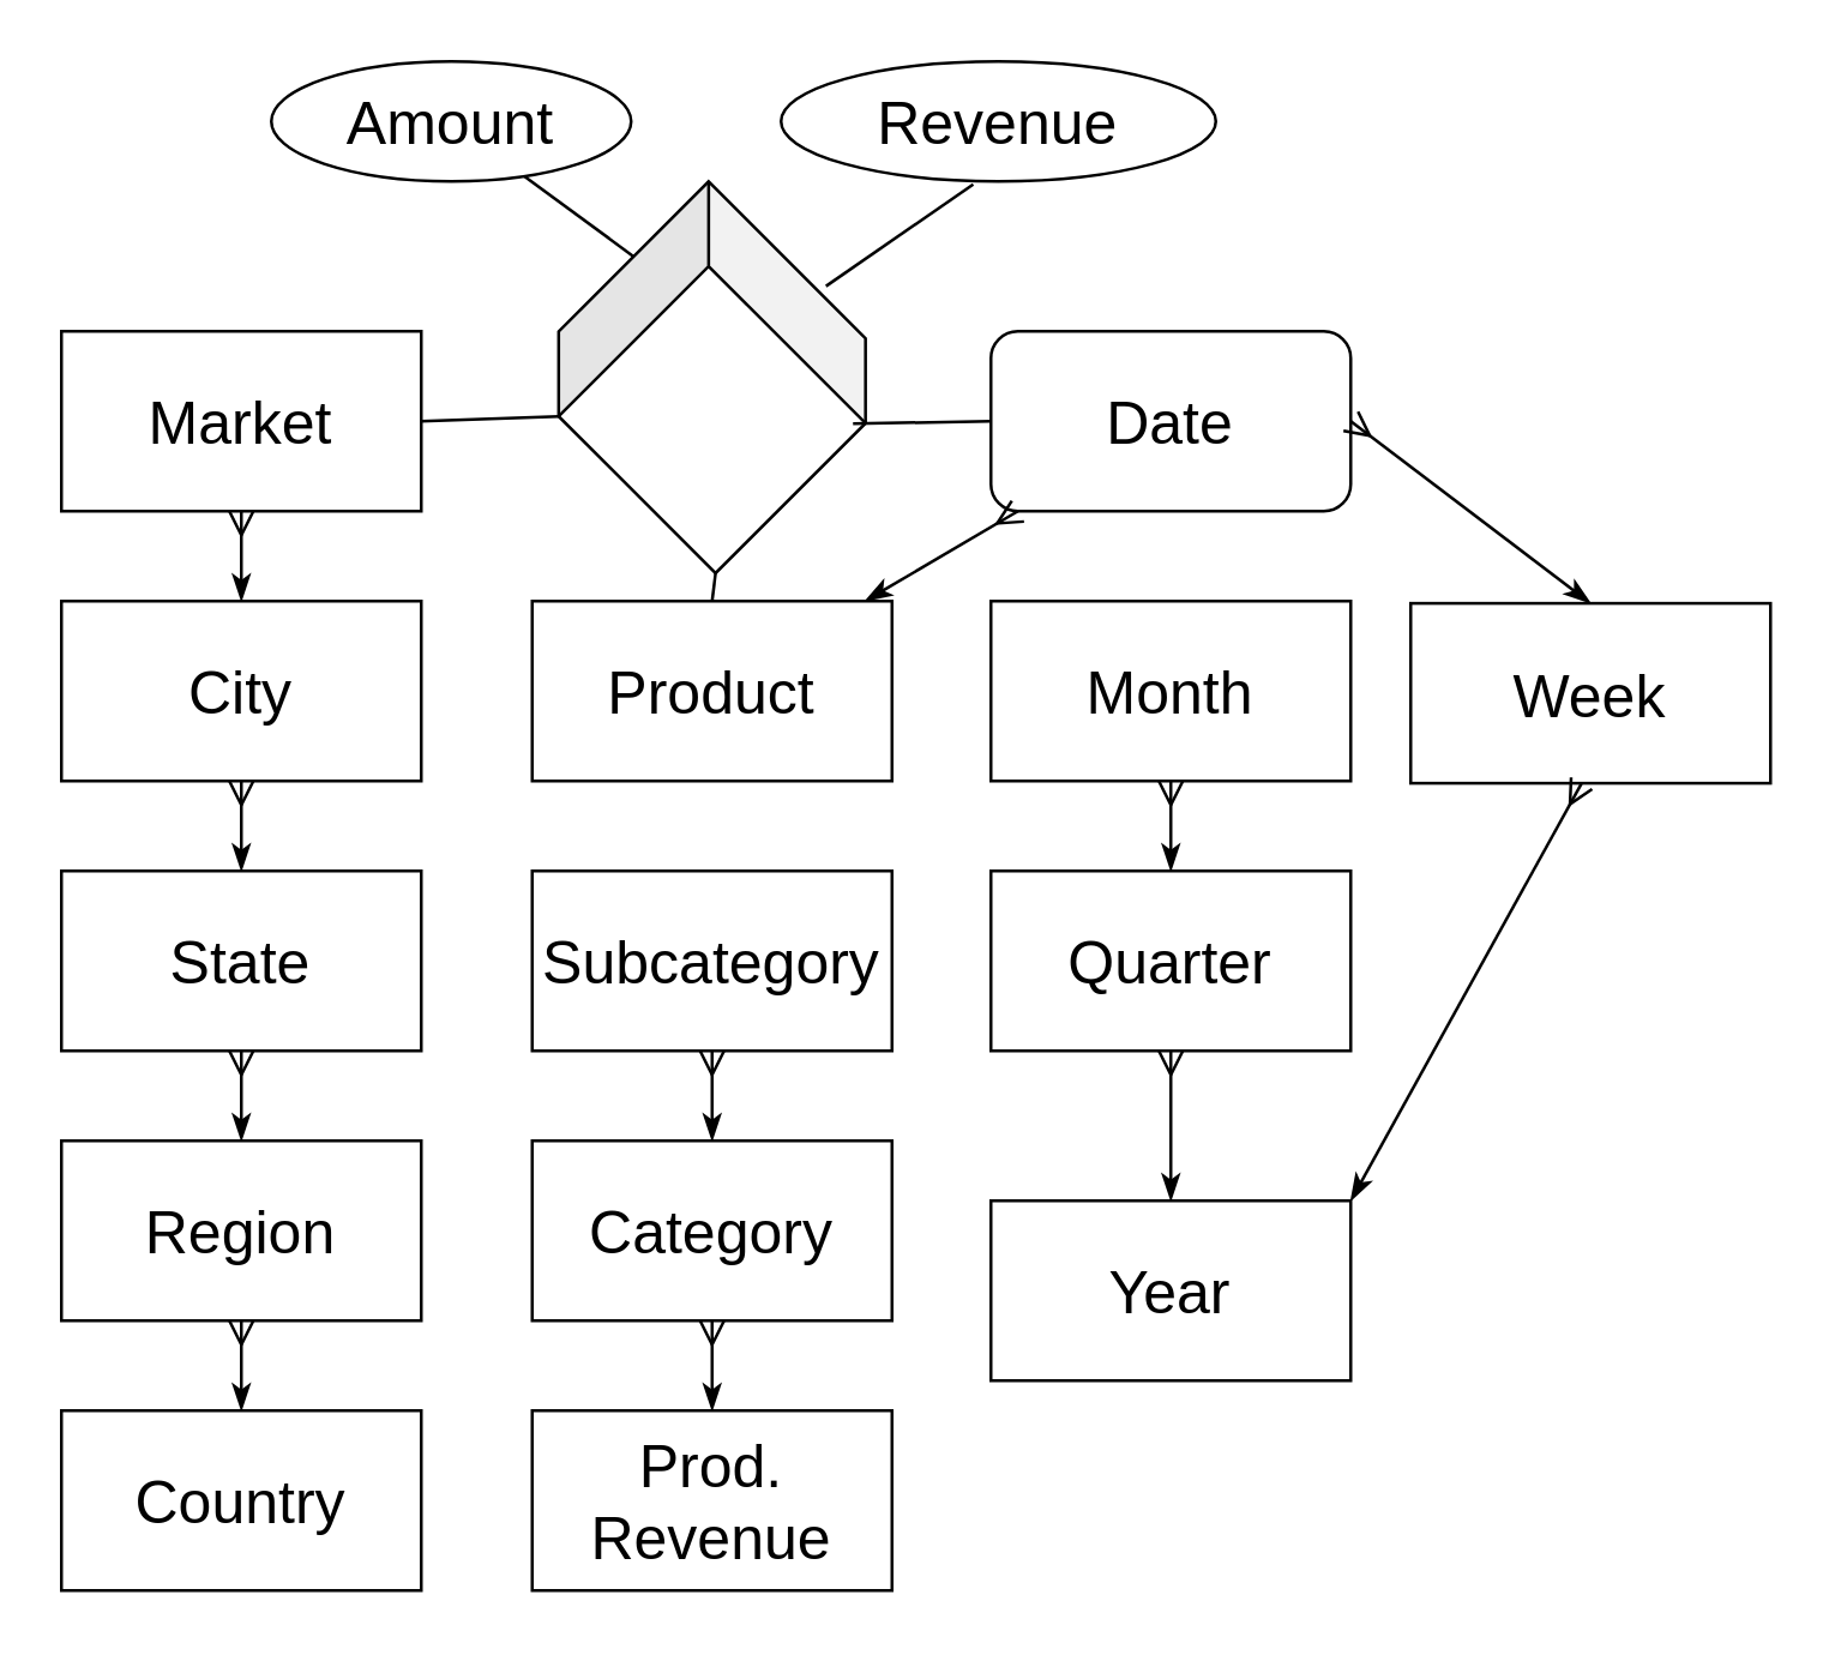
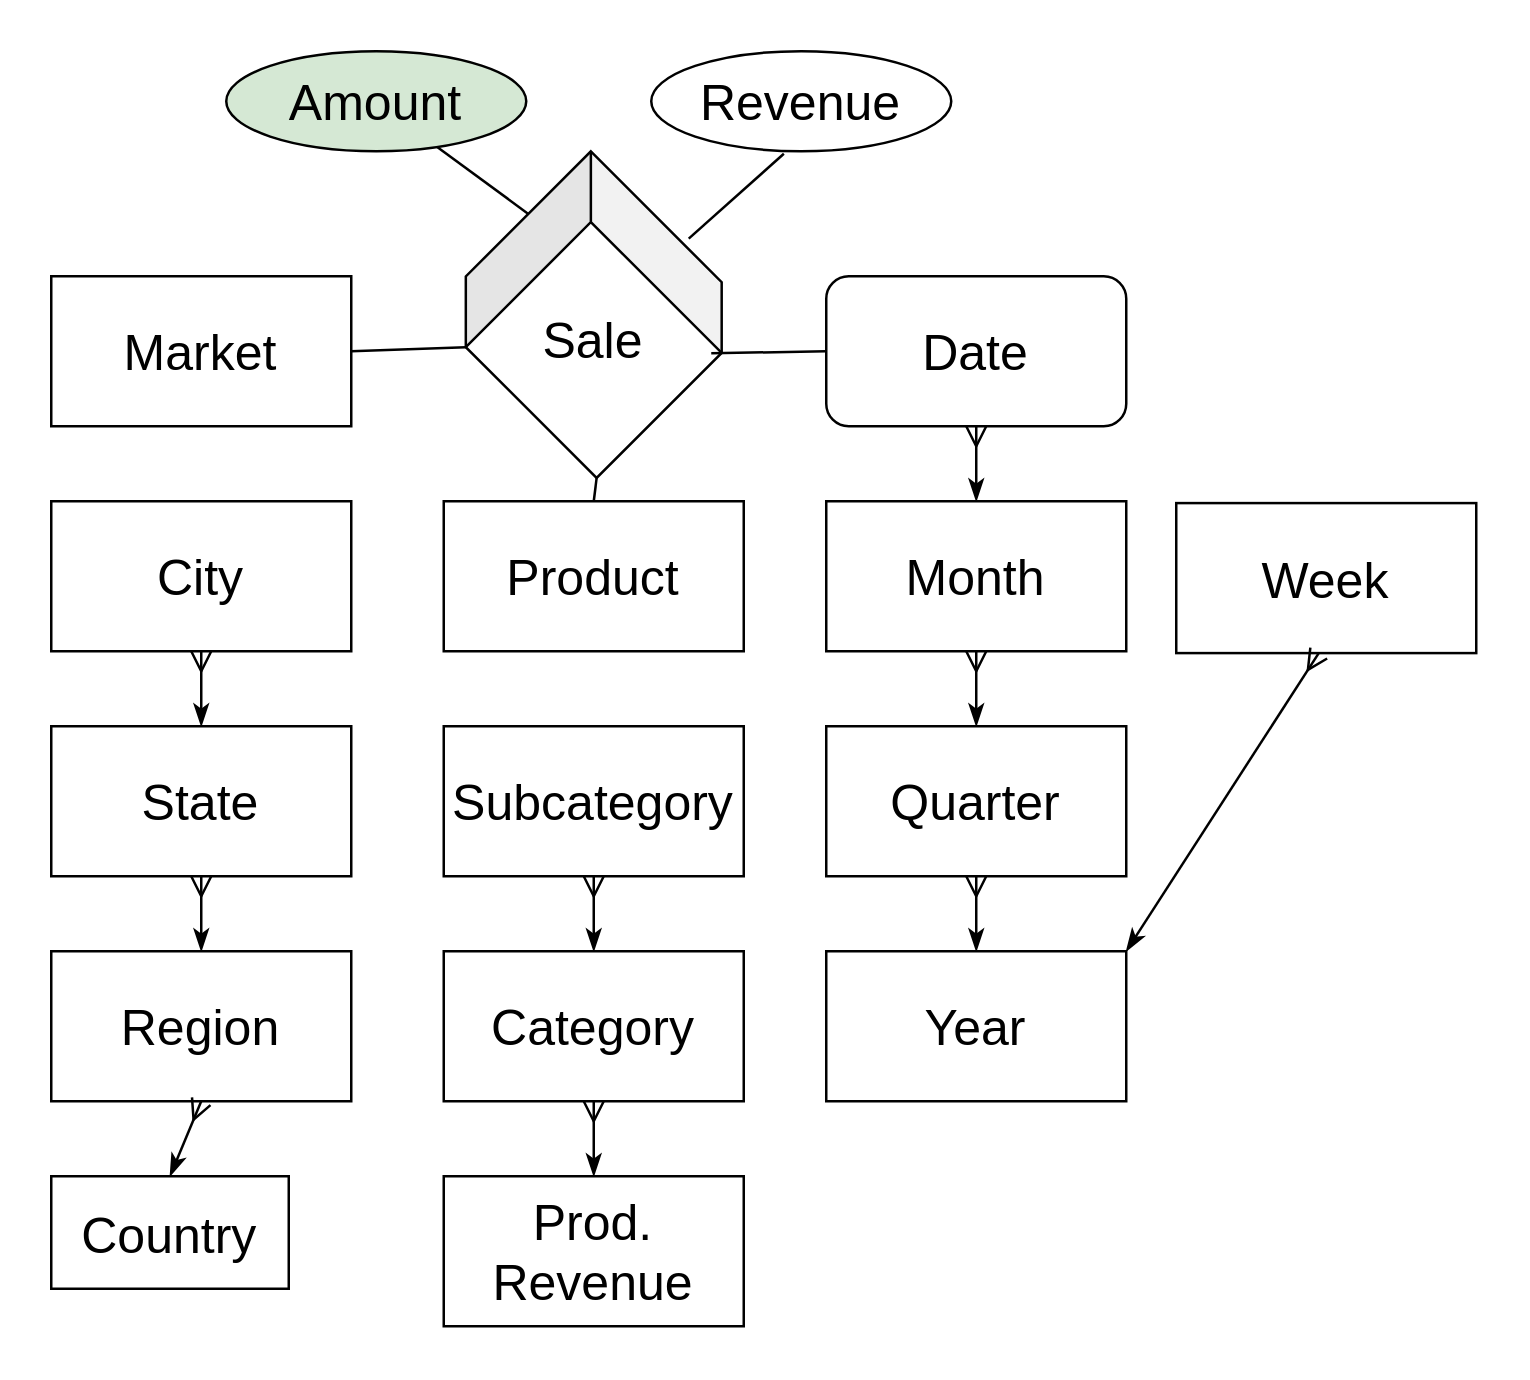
- <mxCell id="15" value="Amount" style="ellipse;whiteSpace=wrap;html=1;fontSize=20;" vertex="1" parent="1"><mxGeometry x="90" y="20" width="120" height="40" as="geometry" /></mxCell>
+ <mxCell id="15" value="Amount" style="ellipse;whiteSpace=wrap;html=1;fontSize=20;fillColor=#d5e8d4;" vertex="1" parent="1"><mxGeometry x="90" y="20" width="120" height="40" as="geometry" /></mxCell>
- <mxCell id="16" value="Revenue" style="ellipse;whiteSpace=wrap;html=1;fontSize=20;" vertex="1" parent="1"><mxGeometry x="260" y="20" width="145" height="40" as="geometry" /></mxCell>
+ <mxCell id="16" value="Revenue" style="ellipse;whiteSpace=wrap;html=1;fontSize=20;" vertex="1" parent="1"><mxGeometry x="260" y="20" width="120" height="40" as="geometry" /></mxCell>
+ <mxCell id="6" value="Sale" style="text;html=1;strokeColor=none;fillColor=none;align=center;verticalAlign=middle;whiteSpace=wrap;rounded=0;fontSize=20;" vertex="1" parent="1"><mxGeometry x="207" y="120" width="60" height="30" as="geometry" /></mxCell>
- <mxCell id="33" value="" style="endArrow=classicThin;html=1;entryX=0.5;entryY=0;entryDx=0;entryDy=0;rounded=0;startArrow=ERmany;startFill=0;endFill=1;exitX=1;exitY=0.5;exitDx=0;exitDy=0;fontSize=20;" edge="1" parent="1" target="34" source="9"><mxGeometry width="50" height="50" relative="1" as="geometry"><mxPoint x="530" y="170.74" as="sourcePoint" /><mxPoint x="641" y="113.22" as="targetPoint" /></mxGeometry></mxCell>
- <mxCell id="4" value="" style="endArrow=classicThin;html=1;entryX=0.5;entryY=0;entryDx=0;entryDy=0;rounded=0;startArrow=ERmany;startFill=0;endFill=1;fontSize=20;" parent="1" target="5" edge="1" source="3"><mxGeometry width="50" height="50" relative="1" as="geometry"><mxPoint x="140" y="144.48" as="sourcePoint" /><mxPoint x="190" y="94.48" as="targetPoint" /></mxGeometry></mxCell>
- <mxCell id="10" value="" style="endArrow=classicThin;html=1;rounded=0;startArrow=ERmany;startFill=0;endFill=1;fontSize=20;" edge="1" source="9" target="7" parent="1"><mxGeometry width="50" height="50" relative="1" as="geometry"><mxPoint x="450" y="144.48" as="sourcePoint" /><mxPoint x="500" y="94.48" as="targetPoint" /></mxGeometry></mxCell>
+ <mxCell id="10" value="" style="endArrow=classicThin;html=1;entryX=0.5;entryY=0;entryDx=0;entryDy=0;rounded=0;startArrow=ERmany;startFill=0;endFill=1;fontSize=20;" edge="1" source="9" target="11" parent="1"><mxGeometry width="50" height="50" relative="1" as="geometry"><mxPoint x="450" y="144.48" as="sourcePoint" /><mxPoint x="500" y="94.48" as="targetPoint" /></mxGeometry></mxCell>
- <mxCell id="32" value="Year" style="rounded=0;whiteSpace=wrap;html=1;fontSize=20;" vertex="1" parent="1"><mxGeometry x="330" y="400" width="120" height="60" as="geometry" /></mxCell>
+ <mxCell id="32" value="Year" style="rounded=0;whiteSpace=wrap;html=1;fontSize=20;" vertex="1" parent="1"><mxGeometry x="330" y="380" width="120" height="60" as="geometry" /></mxCell>
- <mxCell id="24" value="Country" style="rounded=0;whiteSpace=wrap;html=1;fontSize=20;" vertex="1" parent="1"><mxGeometry x="20" y="470" width="120" height="60" as="geometry" /></mxCell>
+ <mxCell id="24" value="Country" style="rounded=0;whiteSpace=wrap;html=1;fontSize=20;" vertex="1" parent="1"><mxGeometry x="20" y="470" width="95" height="45" as="geometry" /></mxCell>
